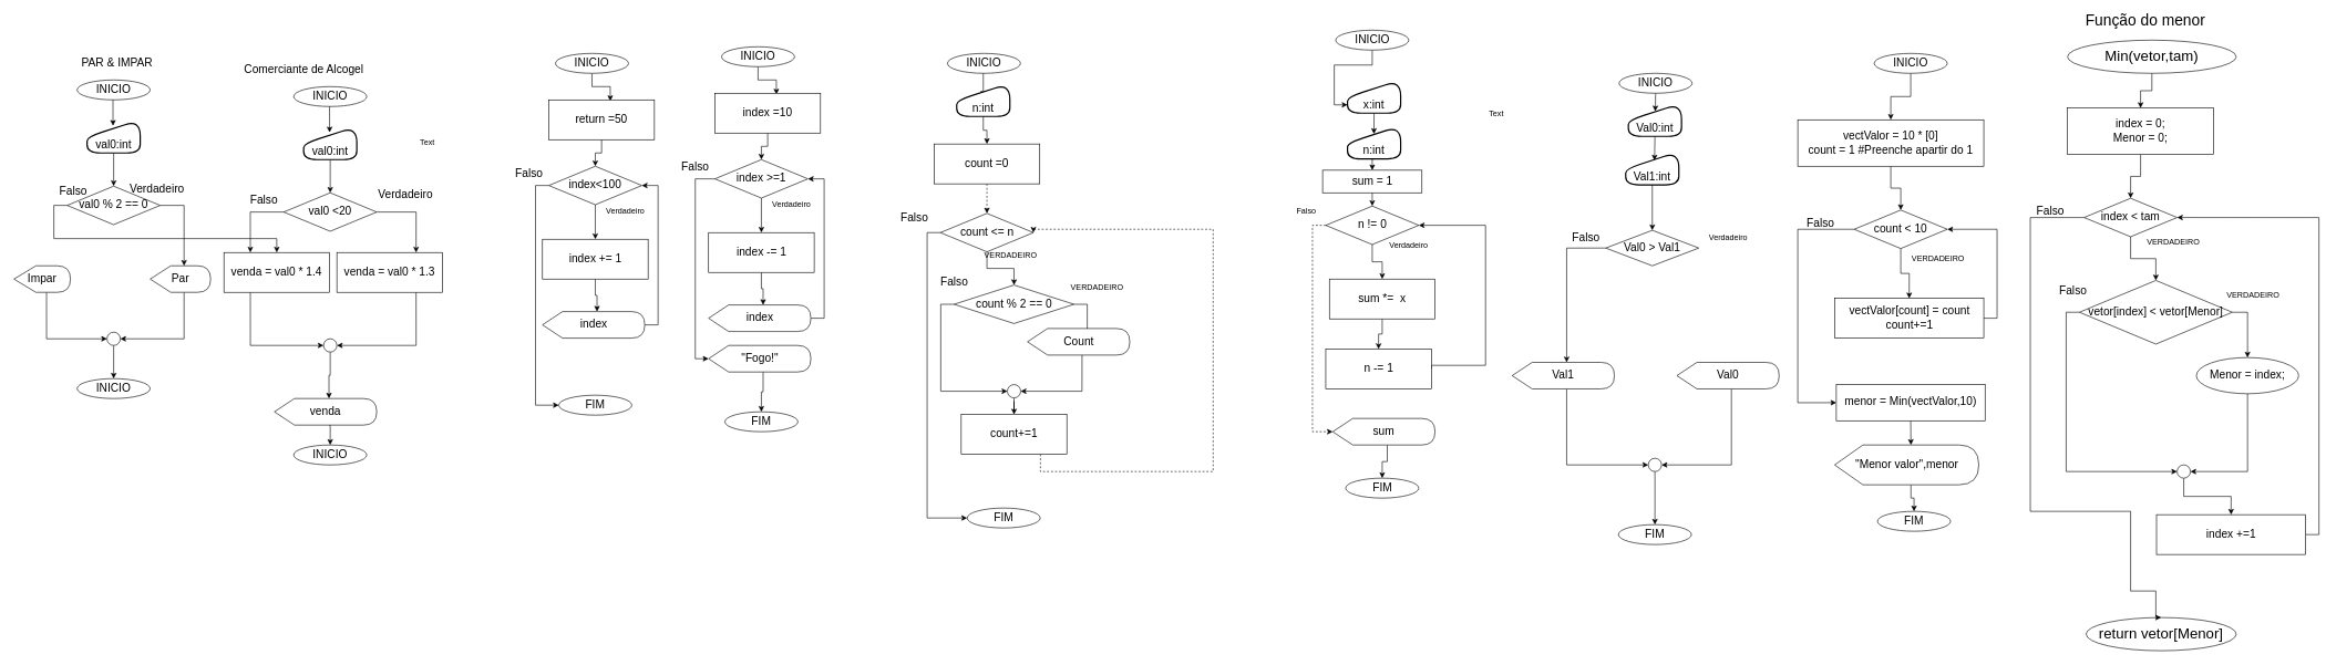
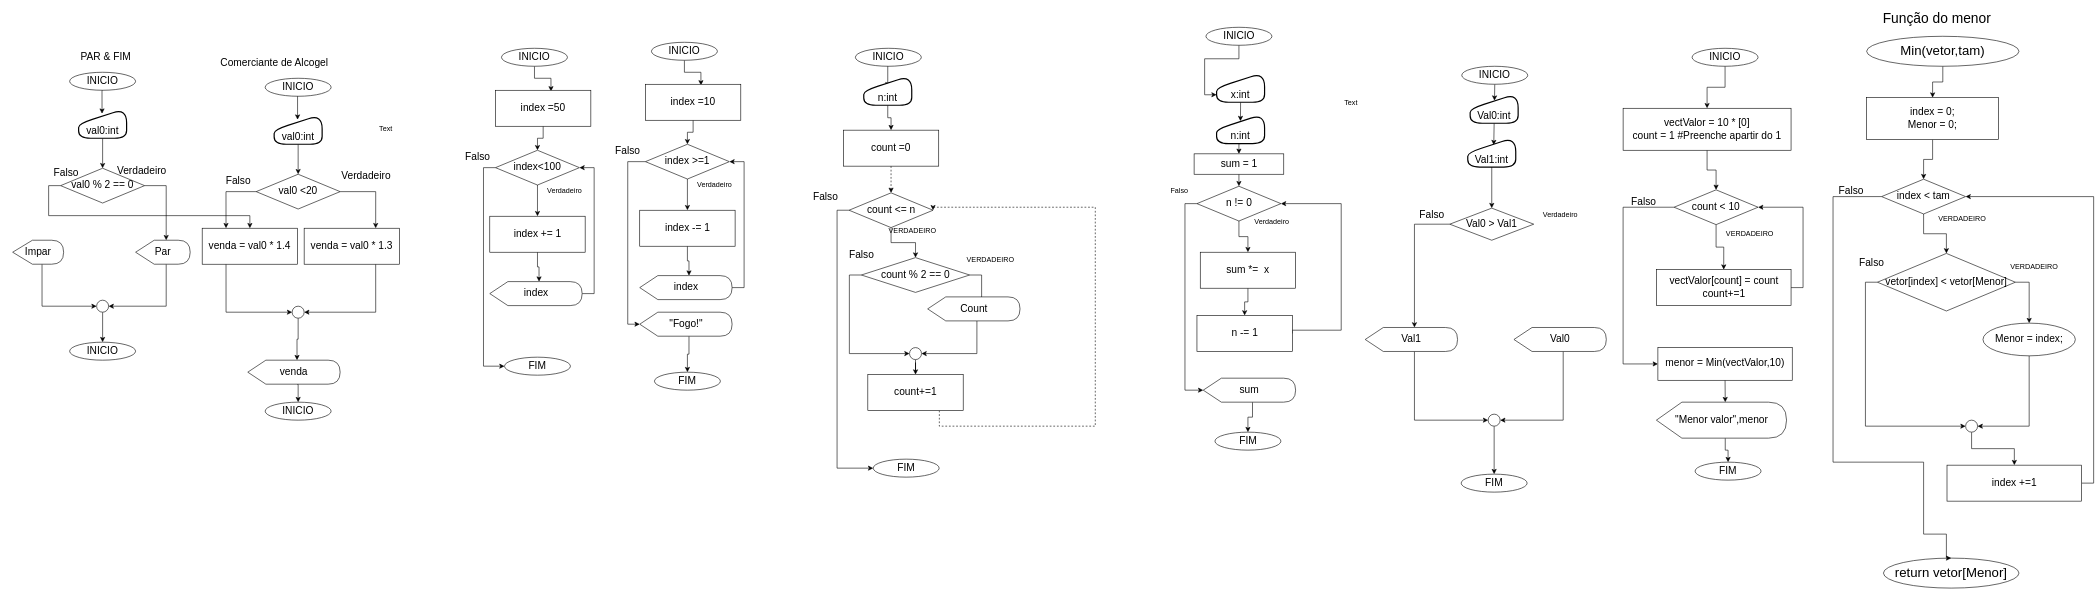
- <mxCell id="18" value="PAR &amp;amp; IMPAR" style="text;html=1;align=center;verticalAlign=middle;resizable=0;points=[];autosize=1;fontSize=17;" parent="1" vertex="1"><mxGeometry x="115" y="80" width="120" height="30" as="geometry" /></mxCell>
+ <mxCell id="18" value="PAR &amp;amp; FIM" style="text;html=1;align=center;verticalAlign=middle;resizable=0;points=[];autosize=1;fontSize=17;" parent="1" vertex="1"><mxGeometry x="115" y="80" width="120" height="30" as="geometry" /></mxCell>
- <mxCell id="52" value="return =50" style="rounded=0;whiteSpace=wrap;html=1;strokeColor=#000000;gradientColor=#ffffff;fontSize=17;align=center;" parent="1" vertex="1"><mxGeometry x="825" y="150" width="159" height="60" as="geometry" /></mxCell>
+ <mxCell id="52" value="index =50" style="rounded=0;whiteSpace=wrap;html=1;strokeColor=#000000;gradientColor=#ffffff;fontSize=17;align=center;" parent="1" vertex="1"><mxGeometry x="825" y="150" width="159" height="60" as="geometry" /></mxCell>
- <mxCell id="90" style="edgeStyle=orthogonalEdgeStyle;rounded=0;orthogonalLoop=1;jettySize=auto;html=1;exitX=0;exitY=0.5;exitDx=0;exitDy=0;entryX=0;entryY=0.5;entryDx=0;entryDy=0;entryPerimeter=0;dashed=1;" parent="1" source="92" target="98" edge="1"><mxGeometry relative="1" as="geometry" /></mxCell>
+ <mxCell id="90" style="edgeStyle=orthogonalEdgeStyle;rounded=0;orthogonalLoop=1;jettySize=auto;html=1;exitX=0;exitY=0.5;exitDx=0;exitDy=0;entryX=0;entryY=0.5;entryDx=0;entryDy=0;entryPerimeter=0;" parent="1" source="92" target="98" edge="1"><mxGeometry relative="1" as="geometry" /></mxCell>
